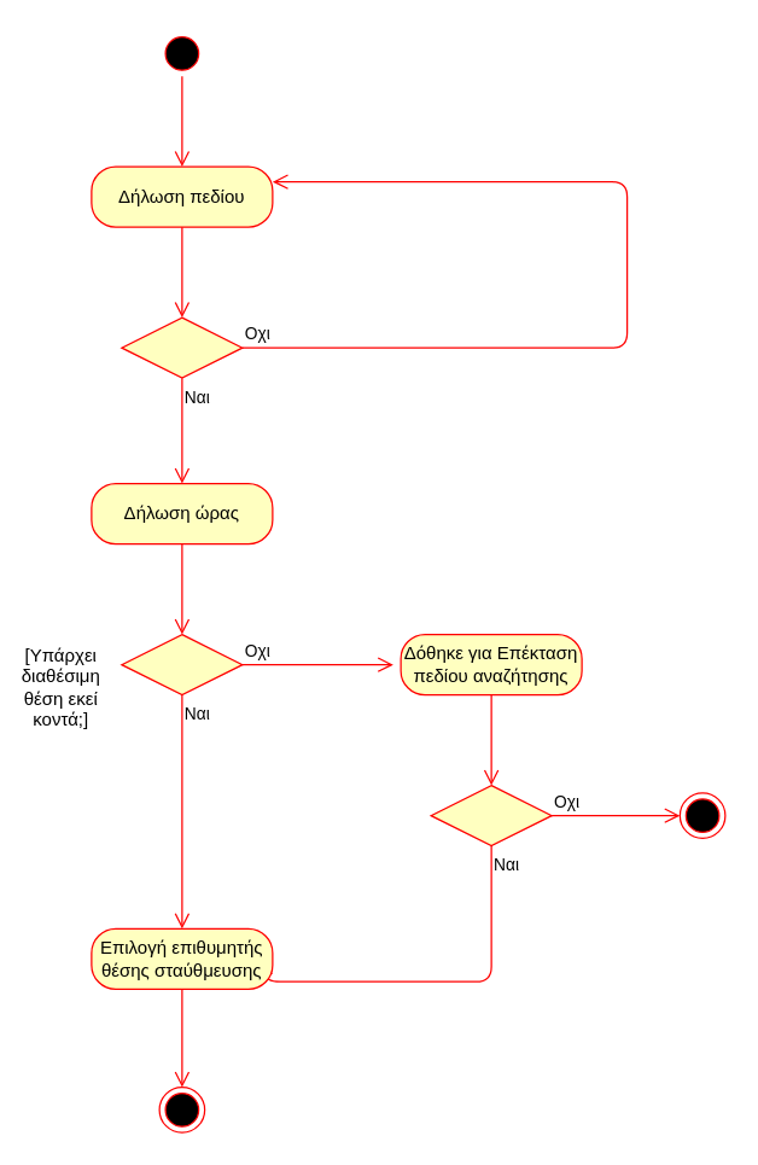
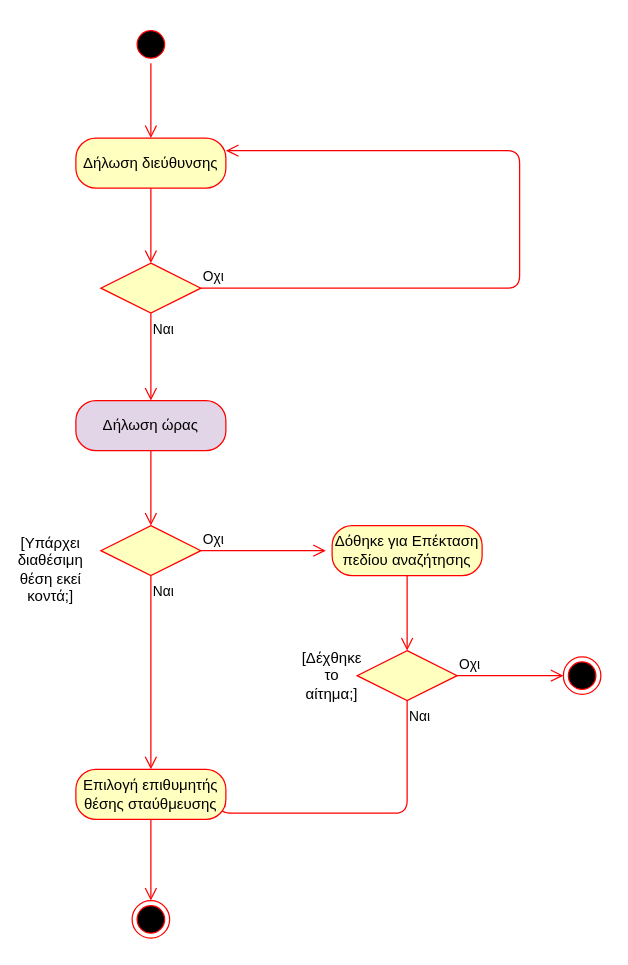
- <mxCell id="4" value="Δήλωση πεδίου" style="rounded=1;whiteSpace=wrap;html=1;arcSize=40;fontColor=#000000;fillColor=#ffffc0;strokeColor=#ff0000;" parent="1" vertex="1"><mxGeometry x="60" y="110" width="120" height="40" as="geometry" /></mxCell>
+ <mxCell id="4" value="Δήλωση διεύθυνσης" style="rounded=1;whiteSpace=wrap;html=1;arcSize=40;fontColor=#000000;fillColor=#ffffc0;strokeColor=#ff0000;" parent="1" vertex="1"><mxGeometry x="60" y="110" width="120" height="40" as="geometry" /></mxCell>
- <mxCell id="9" value="Δήλωση ώρας" style="rounded=1;whiteSpace=wrap;html=1;arcSize=40;fontColor=#000000;fillColor=#ffffc0;strokeColor=#ff0000;" parent="1" vertex="1"><mxGeometry x="60" y="320" width="120" height="40" as="geometry" /></mxCell>
+ <mxCell id="9" value="Δήλωση ώρας" style="rounded=1;whiteSpace=wrap;html=1;arcSize=40;fontColor=#000000;fillColor=#e1d5e7;strokeColor=#ff0000;" parent="1" vertex="1"><mxGeometry x="60" y="320" width="120" height="40" as="geometry" /></mxCell>
+ <mxCell id="20" value="[Δέχθηκε το αίτημα;]" style="text;html=1;strokeColor=none;fillColor=none;align=center;verticalAlign=middle;whiteSpace=wrap;rounded=0;" parent="1" vertex="1"><mxGeometry x="245" y="530" width="40" height="20" as="geometry" /></mxCell>
